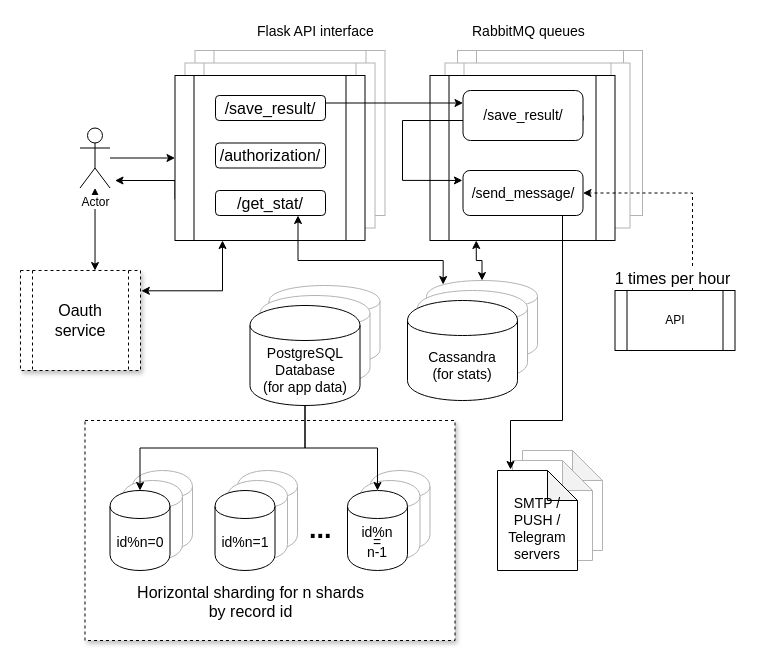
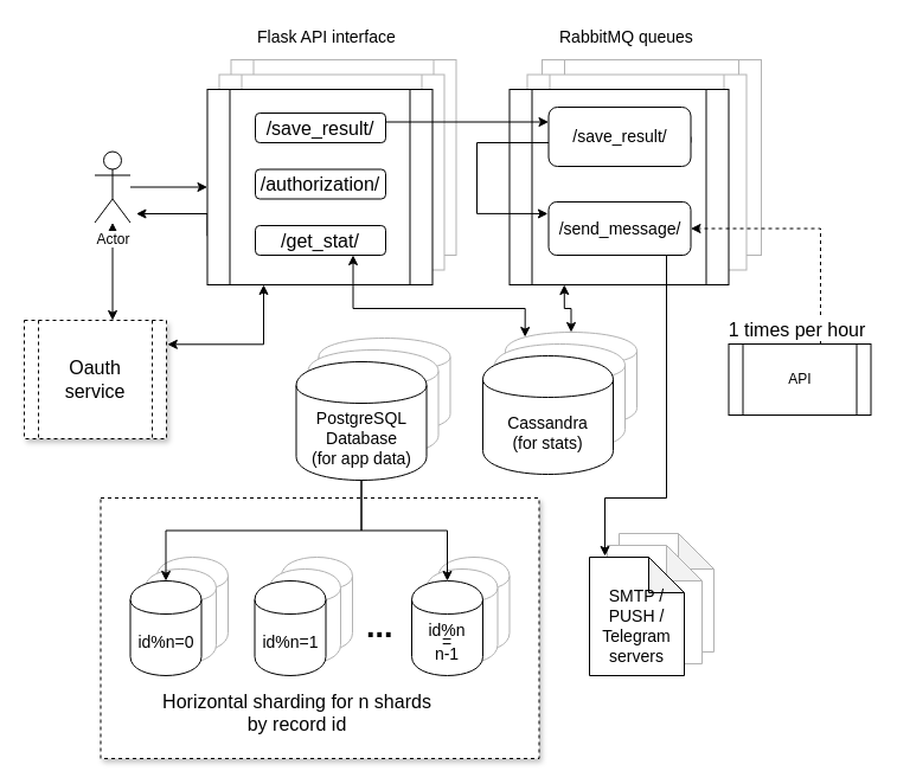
- <mxCell id="22" value="Flask API interface" style="text;html=1;resizable=0;points=[];autosize=1;align=left;verticalAlign=top;spacingTop=-4;fontSize=14;" parent="1" vertex="1"><mxGeometry x="254.5" y="20" width="140" height="20" as="geometry" /></mxCell>
+ <mxCell id="22" value="Flask API interface" style="text;html=1;resizable=0;points=[];autosize=1;align=left;verticalAlign=top;spacingTop=-4;fontSize=14;" parent="1" vertex="1"><mxGeometry x="214.5" y="20" width="140" height="20" as="geometry" /></mxCell>
